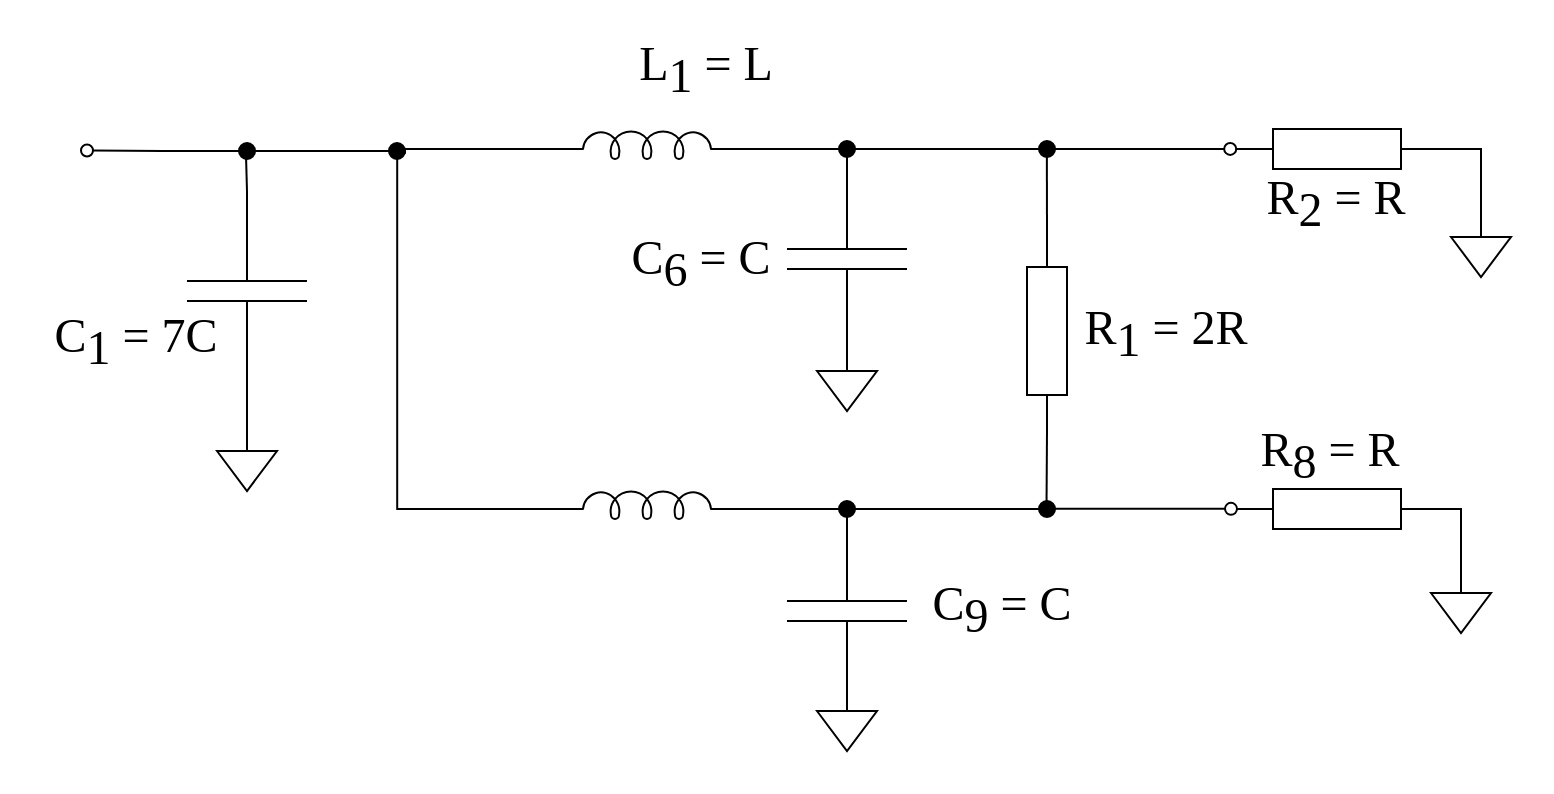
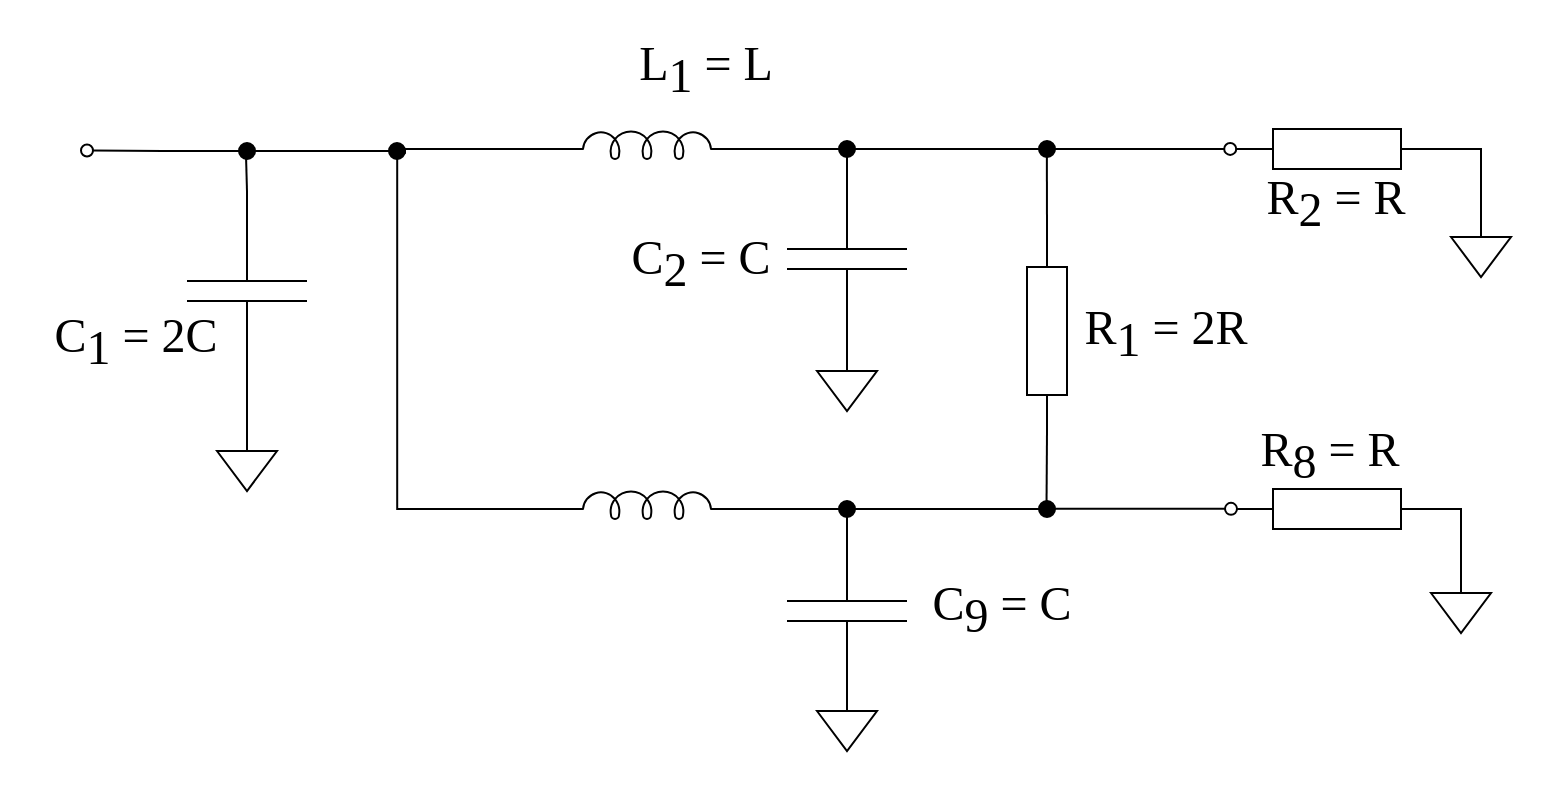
- <mxCell id="36" value="&lt;font style=&quot;font-size: 24px;&quot; face=&quot;Times New Roman&quot;&gt;C&lt;/font&gt;&lt;font style=&quot;font-size: 24px;&quot; face=&quot;Times New Roman&quot;&gt;&lt;span style=&quot;font-size: 24px;&quot;&gt;&lt;sub style=&quot;font-size: 24px;&quot;&gt;6&lt;/sub&gt;&lt;/span&gt;&lt;span style=&quot;font-size: 24px;&quot;&gt;&amp;nbsp;= C&lt;/span&gt;&lt;/font&gt;" style="text;strokeColor=none;align=center;fillColor=none;html=1;verticalAlign=middle;whiteSpace=wrap;rounded=0;fontSize=24;" parent="1" vertex="1"><mxGeometry x="291" y="117" width="119" height="30" as="geometry" /></mxCell>
+ <mxCell id="36" value="&lt;font style=&quot;font-size: 24px;&quot; face=&quot;Times New Roman&quot;&gt;C&lt;/font&gt;&lt;font style=&quot;font-size: 24px;&quot; face=&quot;Times New Roman&quot;&gt;&lt;span style=&quot;font-size: 24px;&quot;&gt;&lt;sub style=&quot;font-size: 24px;&quot;&gt;2&lt;/sub&gt;&lt;/span&gt;&lt;span style=&quot;font-size: 24px;&quot;&gt;&amp;nbsp;= C&lt;/span&gt;&lt;/font&gt;" style="text;strokeColor=none;align=center;fillColor=none;html=1;verticalAlign=middle;whiteSpace=wrap;rounded=0;fontSize=24;" parent="1" vertex="1"><mxGeometry x="291" y="117" width="119" height="30" as="geometry" /></mxCell>
- <mxCell id="35" value="&lt;font style=&quot;font-size: 24px;&quot; face=&quot;Times New Roman&quot;&gt;C&lt;sub style=&quot;font-size: 24px;&quot;&gt;1&lt;/sub&gt; = 7C&lt;/font&gt;" style="text;strokeColor=none;align=center;fillColor=none;html=1;verticalAlign=middle;whiteSpace=wrap;rounded=0;fontSize=24;" parent="1" vertex="1"><mxGeometry x="20" y="156" width="96" height="30" as="geometry" /></mxCell>
+ <mxCell id="35" value="&lt;font style=&quot;font-size: 24px;&quot; face=&quot;Times New Roman&quot;&gt;C&lt;sub style=&quot;font-size: 24px;&quot;&gt;1&lt;/sub&gt; = 2C&lt;/font&gt;" style="text;strokeColor=none;align=center;fillColor=none;html=1;verticalAlign=middle;whiteSpace=wrap;rounded=0;fontSize=24;" parent="1" vertex="1"><mxGeometry x="20" y="156" width="96" height="30" as="geometry" /></mxCell>
